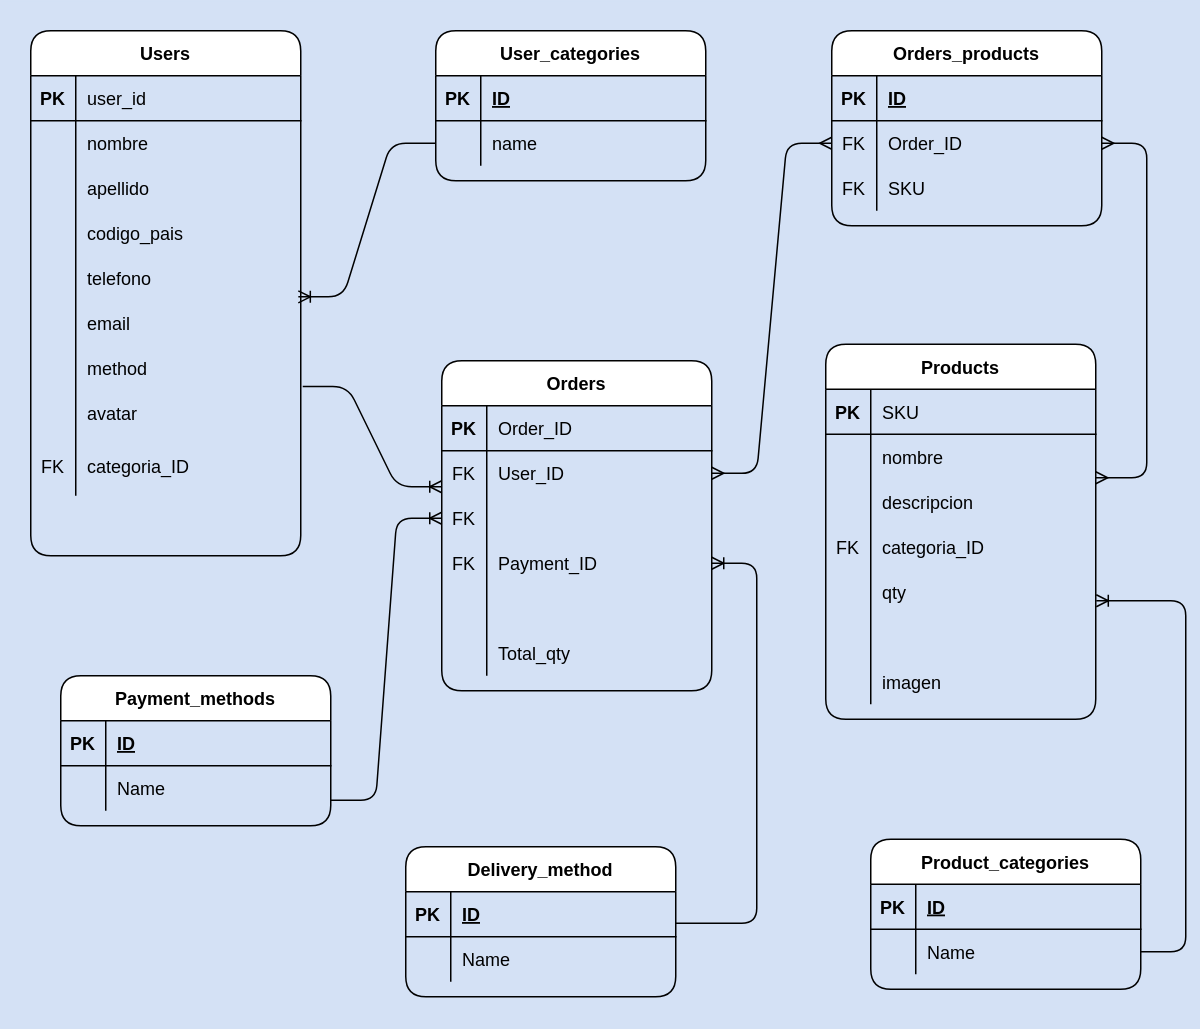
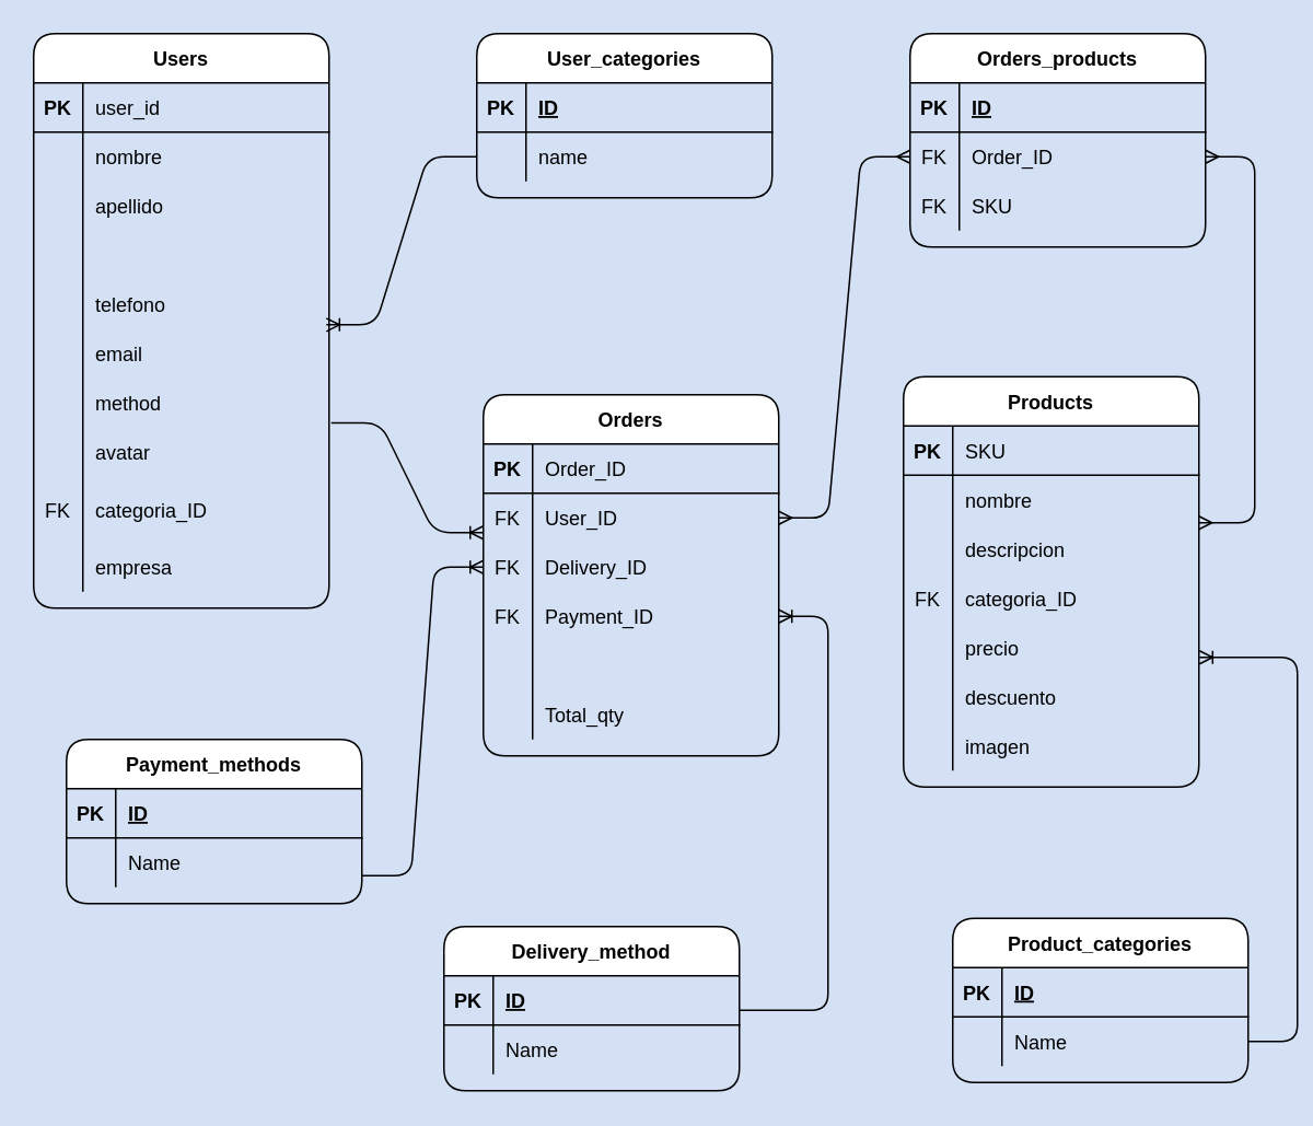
- <mxCell id="14" value="codigo_pais" style="shape=partialRectangle;connectable=0;fillColor=none;top=0;left=0;bottom=0;right=0;align=left;spacingLeft=6;overflow=hidden;rounded=1;" parent="12" vertex="1"><mxGeometry x="30" width="150" height="30" as="geometry"><mxRectangle width="150" height="30" as="alternateBounds" /></mxGeometry></mxCell>
+ <mxCell id="32" value="empresa" style="shape=partialRectangle;connectable=0;fillColor=none;top=0;left=0;bottom=0;right=0;align=left;spacingLeft=6;overflow=hidden;rounded=1;" parent="30" vertex="1"><mxGeometry x="30" width="150" height="30" as="geometry"><mxRectangle width="150" height="30" as="alternateBounds" /></mxGeometry></mxCell>
+ <mxCell id="72" value="Delivery_ID" style="shape=partialRectangle;connectable=0;fillColor=none;top=0;left=0;bottom=0;right=0;align=left;spacingLeft=6;overflow=hidden;rounded=1;" parent="70" vertex="1"><mxGeometry x="30" width="150" height="30" as="geometry"><mxRectangle width="150" height="30" as="alternateBounds" /></mxGeometry></mxCell>
- <mxCell id="56" value="qty" style="shape=partialRectangle;connectable=0;fillColor=none;top=0;left=0;bottom=0;right=0;align=left;spacingLeft=6;overflow=hidden;rounded=1;" parent="54" vertex="1"><mxGeometry x="30" width="150" height="30" as="geometry"><mxRectangle width="150" height="30" as="alternateBounds" /></mxGeometry></mxCell>
+ <mxCell id="56" value="precio" style="shape=partialRectangle;connectable=0;fillColor=none;top=0;left=0;bottom=0;right=0;align=left;spacingLeft=6;overflow=hidden;rounded=1;" parent="54" vertex="1"><mxGeometry x="30" width="150" height="30" as="geometry"><mxRectangle width="150" height="30" as="alternateBounds" /></mxGeometry></mxCell>
+ <mxCell id="59" value="descuento" style="shape=partialRectangle;connectable=0;fillColor=none;top=0;left=0;bottom=0;right=0;align=left;spacingLeft=6;overflow=hidden;rounded=1;" parent="57" vertex="1"><mxGeometry x="30" width="150" height="30" as="geometry"><mxRectangle width="150" height="30" as="alternateBounds" /></mxGeometry></mxCell>
